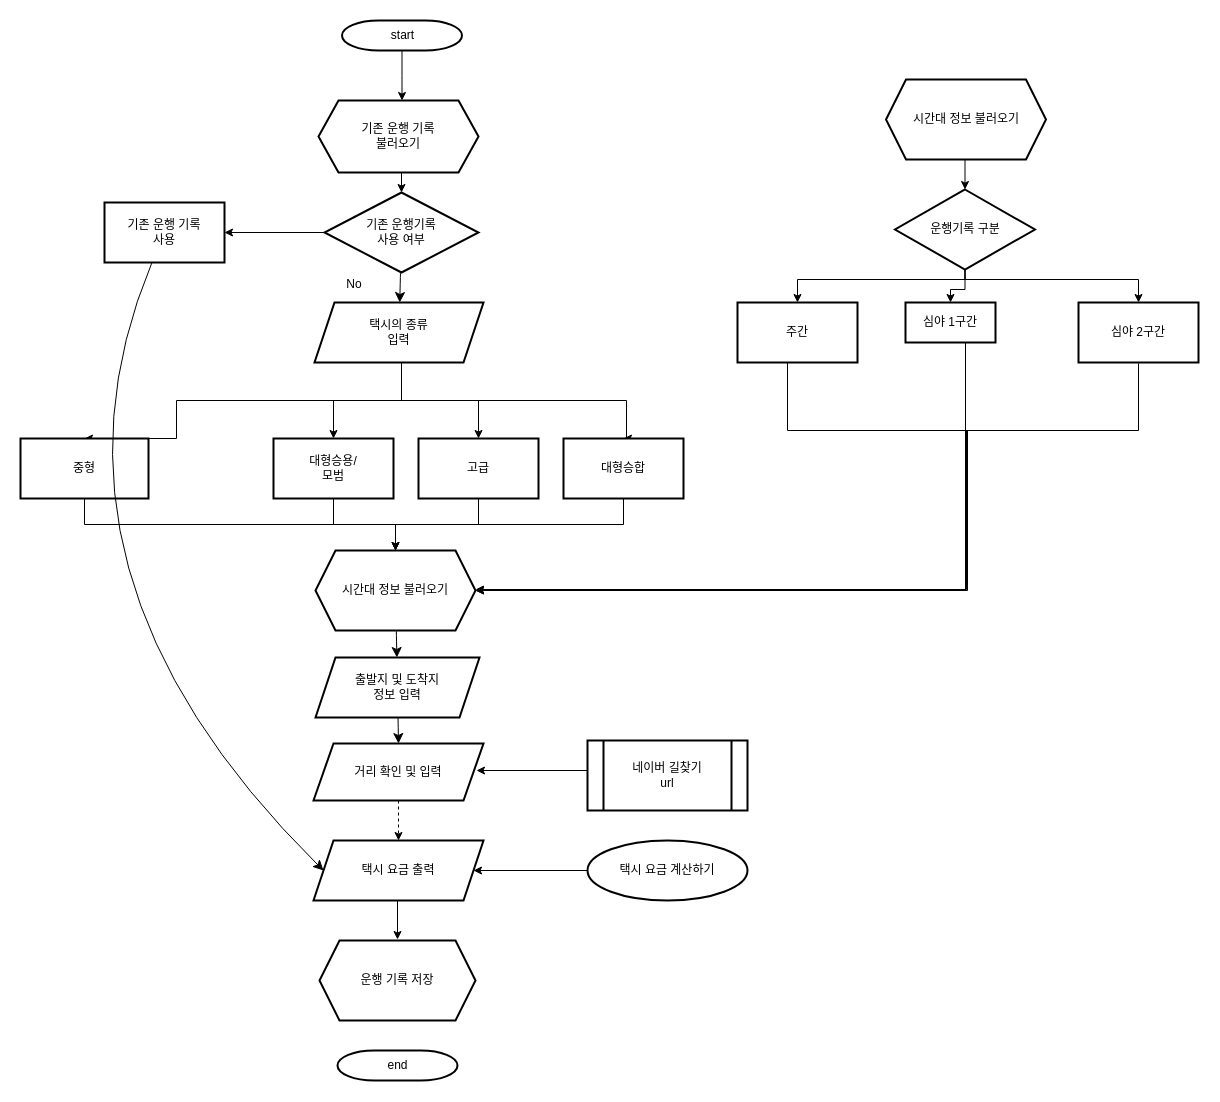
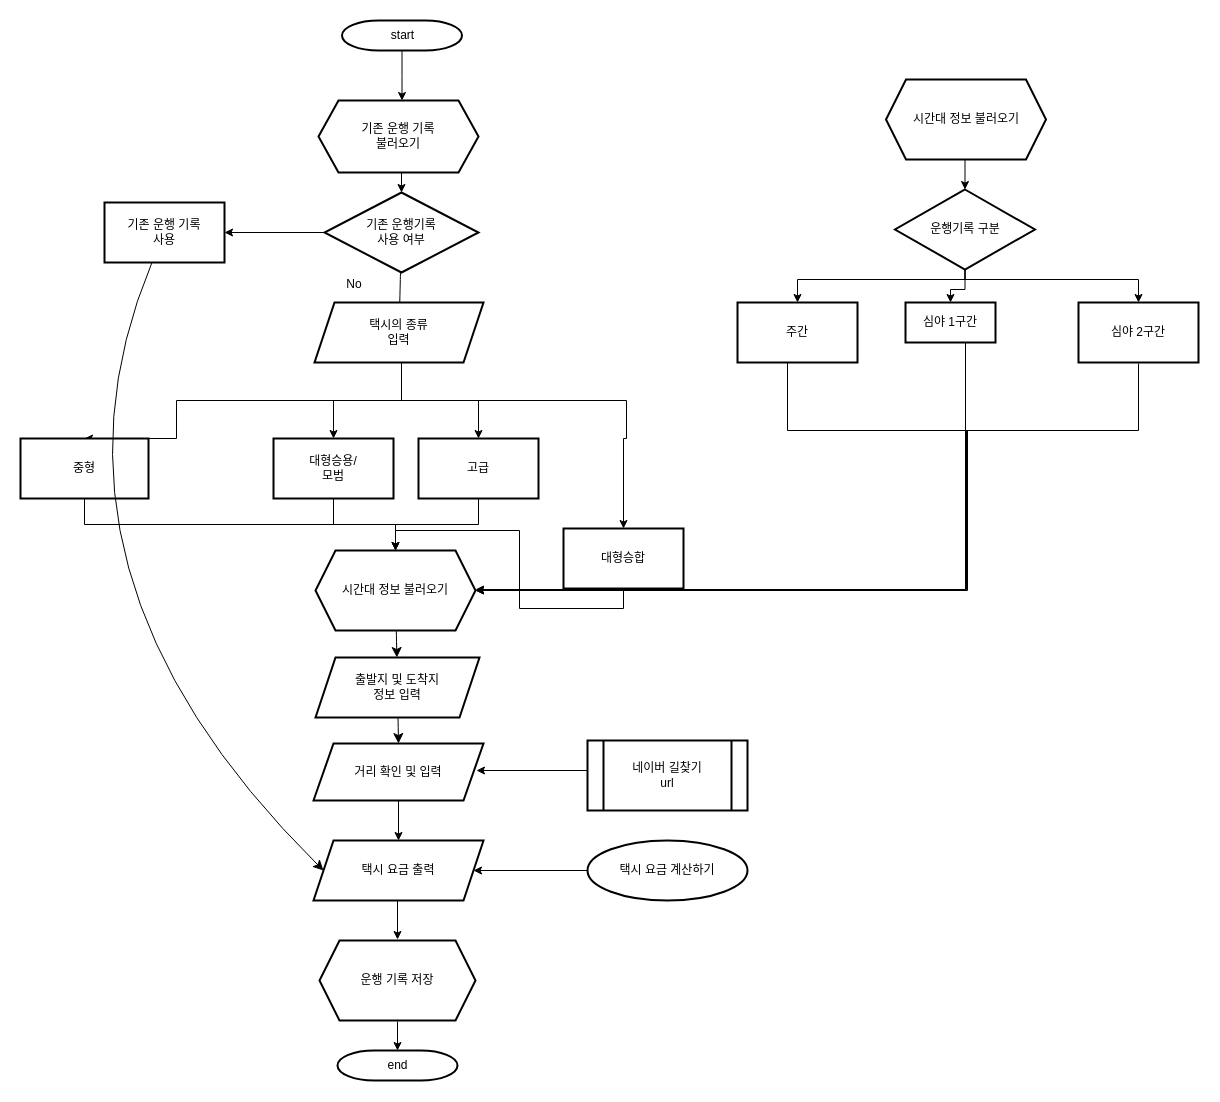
- <mxCell id="32" value="" style="edgeStyle=none;curved=1;rounded=0;orthogonalLoop=1;jettySize=auto;html=1;fontSize=12;startSize=8;endSize=8;" parent="1" source="33" target="14" edge="1"><mxGeometry relative="1" as="geometry" /></mxCell>
+ <mxCell id="32" value="" style="edgeStyle=none;curved=1;rounded=0;orthogonalLoop=1;jettySize=auto;html=1;fontSize=12;startSize=8;endSize=8;endArrow=none;" parent="1" source="33" target="14" edge="1"><mxGeometry relative="1" as="geometry" /></mxCell>
- <mxCell id="28" value="대형승합" style="whiteSpace=wrap;html=1;strokeWidth=2;fontStyle=0;gradientColor=none;gradientDirection=north;" parent="1" vertex="1"><mxGeometry x="563" y="438" width="120" height="60" as="geometry" /></mxCell>
+ <mxCell id="28" value="대형승합" style="whiteSpace=wrap;html=1;strokeWidth=2;fontStyle=0;gradientColor=none;gradientDirection=north;" parent="1" vertex="1"><mxGeometry x="563" y="528" width="120" height="60" as="geometry" /></mxCell>
- <mxCell id="39" style="edgeStyle=orthogonalEdgeStyle;rounded=0;orthogonalLoop=1;jettySize=auto;html=1;exitX=0.5;exitY=1;exitDx=0;exitDy=0;dashed=1;" parent="1" source="51" target="43" edge="1"><mxGeometry relative="1" as="geometry"><mxPoint x="396" y="840" as="targetPoint" /><mxPoint x="396" y="810" as="sourcePoint" /></mxGeometry></mxCell>
+ <mxCell id="39" style="edgeStyle=orthogonalEdgeStyle;rounded=0;orthogonalLoop=1;jettySize=auto;html=1;exitX=0.5;exitY=1;exitDx=0;exitDy=0;" parent="1" source="51" target="43" edge="1"><mxGeometry relative="1" as="geometry"><mxPoint x="396" y="840" as="targetPoint" /><mxPoint x="396" y="810" as="sourcePoint" /></mxGeometry></mxCell>
+ <mxCell id="45" value="" style="edgeStyle=orthogonalEdgeStyle;rounded=0;orthogonalLoop=1;jettySize=auto;html=1;" parent="1" source="46" target="44" edge="1"><mxGeometry relative="1" as="geometry" /></mxCell>
